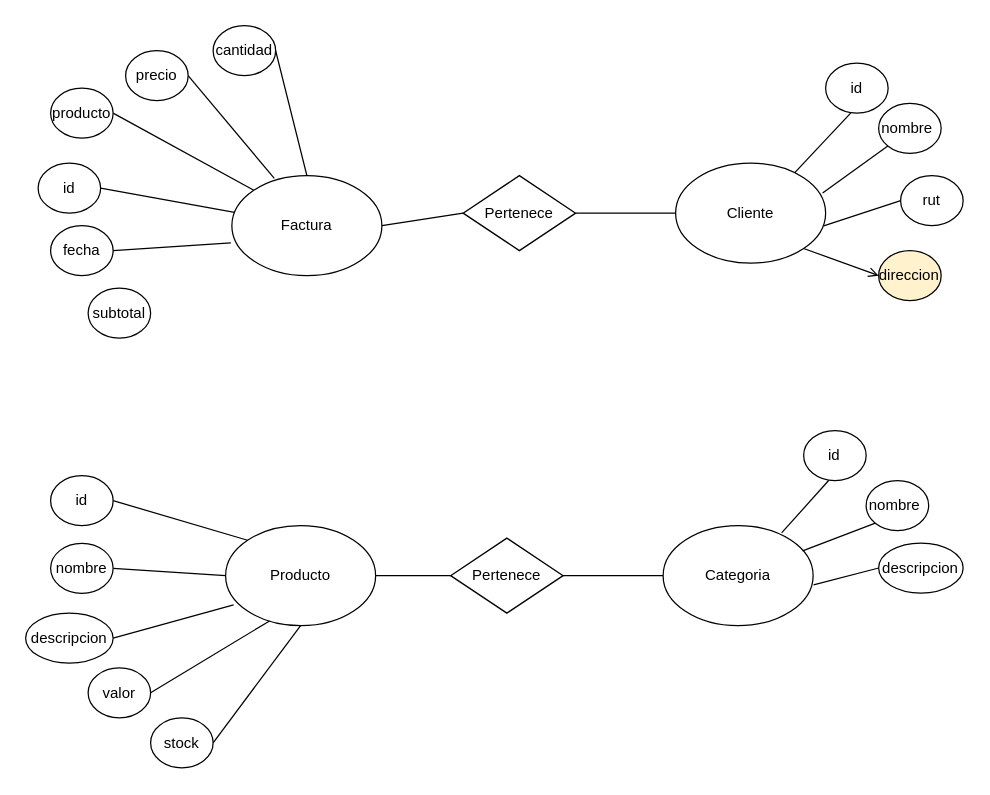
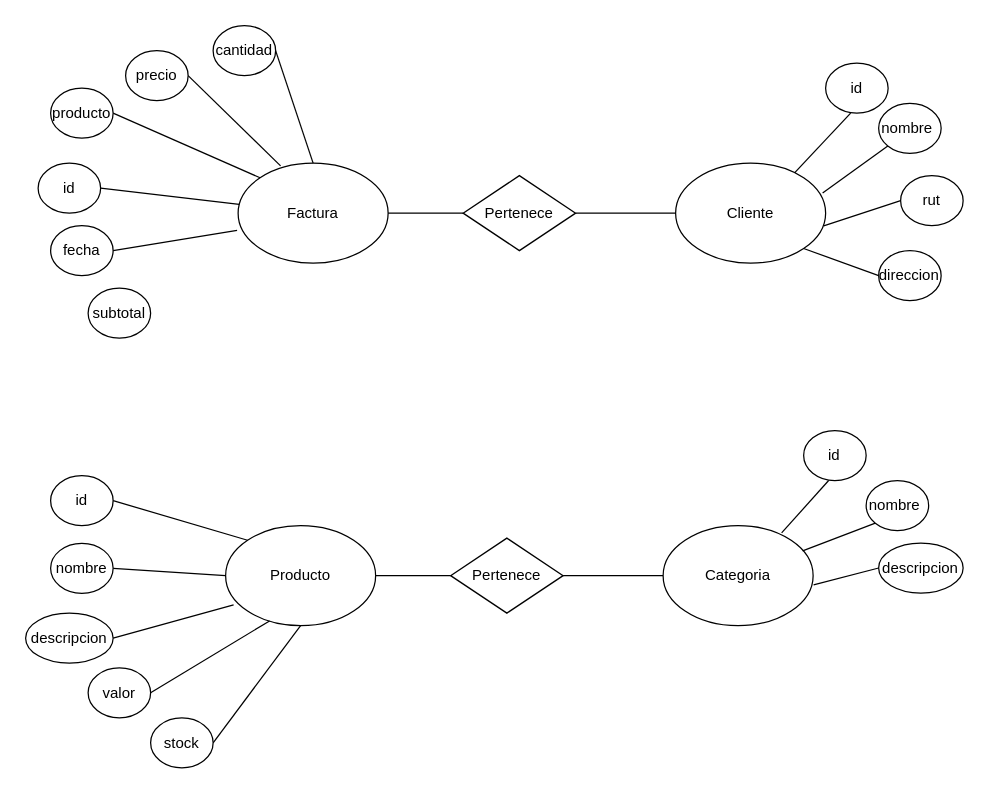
- <mxCell id="3" value="Factura" style="ellipse;whiteSpace=wrap;html=1;" vertex="1" parent="1"><mxGeometry x="185" y="140" width="120" height="80" as="geometry" /></mxCell>
+ <mxCell id="3" value="Factura" style="ellipse;whiteSpace=wrap;html=1;" vertex="1" parent="1"><mxGeometry x="190" y="130" width="120" height="80" as="geometry" /></mxCell>
- <mxCell id="25" value="" style="endArrow=open;html=1;rounded=0;exitX=1;exitY=1;exitDx=0;exitDy=0;entryX=0;entryY=0.5;entryDx=0;entryDy=0;" edge="1" parent="1" source="18" target="26"><mxGeometry width="50" height="50" relative="1" as="geometry"><mxPoint x="585.16" y="307.84" as="sourcePoint" /><mxPoint x="630" y="260" as="targetPoint" /></mxGeometry></mxCell>
+ <mxCell id="25" value="" style="endArrow=none;html=1;rounded=0;exitX=1;exitY=1;exitDx=0;exitDy=0;entryX=0;entryY=0.5;entryDx=0;entryDy=0;" edge="1" parent="1" source="18" target="26"><mxGeometry width="50" height="50" relative="1" as="geometry"><mxPoint x="585.16" y="307.84" as="sourcePoint" /><mxPoint x="630" y="260" as="targetPoint" /></mxGeometry></mxCell>
- <mxCell id="26" value="direccion" style="ellipse;whiteSpace=wrap;html=1;fillColor=#fff2cc;" vertex="1" parent="1"><mxGeometry x="702.42" y="200" width="50" height="40" as="geometry" /></mxCell>
+ <mxCell id="26" value="direccion" style="ellipse;whiteSpace=wrap;html=1;" vertex="1" parent="1"><mxGeometry x="702.42" y="200" width="50" height="40" as="geometry" /></mxCell>
